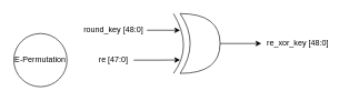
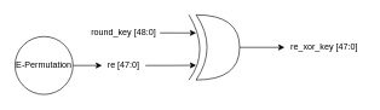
- <mxCell id="12" value="re_xor_key [48:0]" style="text;html=1;align=center;verticalAlign=middle;whiteSpace=wrap;rounded=0;" vertex="1" parent="1"><mxGeometry x="392" y="50" width="110" height="30" as="geometry" /></mxCell>
+ <mxCell id="12" value="re_xor_key [47:0]" style="text;html=1;align=center;verticalAlign=middle;whiteSpace=wrap;rounded=0;" vertex="1" parent="1"><mxGeometry x="392" y="50" width="110" height="30" as="geometry" /></mxCell>
+ <mxCell id="3" style="edgeStyle=orthogonalEdgeStyle;rounded=0;orthogonalLoop=1;jettySize=auto;html=1;exitX=1;exitY=0.5;exitDx=0;exitDy=0;entryX=0;entryY=0.5;entryDx=0;entryDy=0;" edge="1" parent="1" source="4" target="6"><mxGeometry relative="1" as="geometry" /></mxCell>
